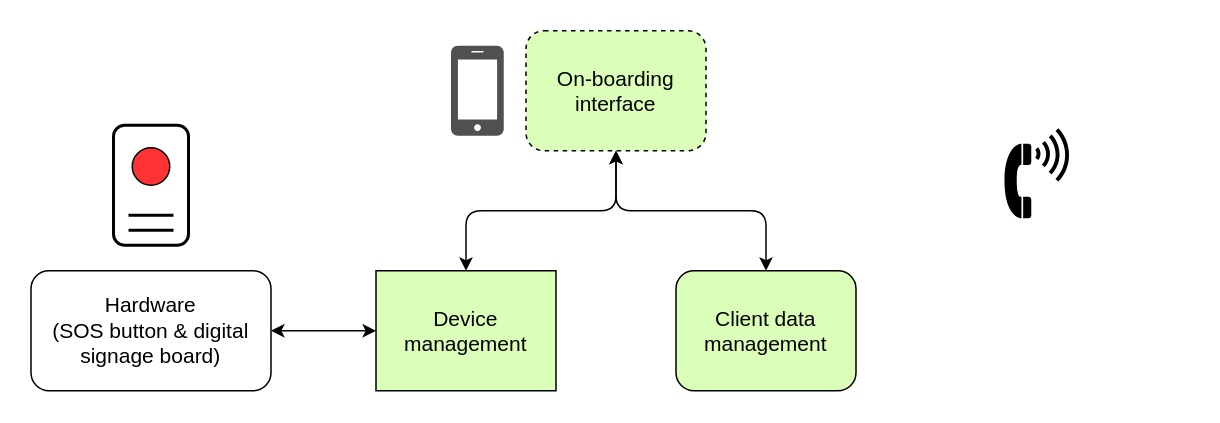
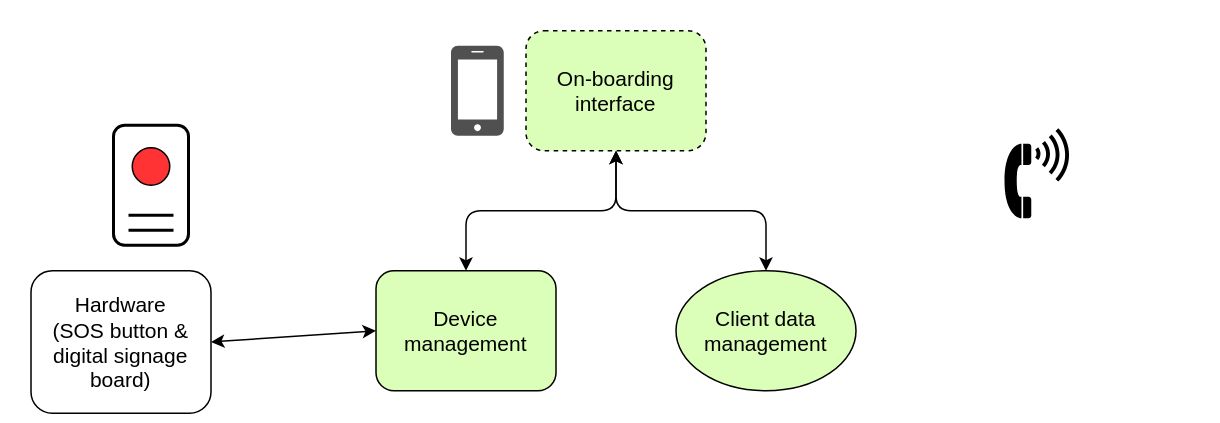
- <mxCell id="2" value="&lt;div style=&quot;font-size: 14px;&quot;&gt;Hardware&lt;/div&gt;&lt;div style=&quot;font-size: 14px;&quot;&gt;(SOS button &amp;amp; digital signage board)&lt;/div&gt;" style="rounded=1;whiteSpace=wrap;html=1;fontSize=14;" vertex="1" parent="1"><mxGeometry x="20" y="180" width="160" height="80" as="geometry" /></mxCell>
+ <mxCell id="2" value="&lt;div style=&quot;font-size: 14px;&quot;&gt;Hardware&lt;/div&gt;&lt;div style=&quot;font-size: 14px;&quot;&gt;(SOS button &amp;amp; digital signage board)&lt;/div&gt;" style="rounded=1;whiteSpace=wrap;html=1;fontSize=14;" vertex="1" parent="1"><mxGeometry x="20" y="180" width="120" height="95" as="geometry" /></mxCell>
- <mxCell id="3" value="Device management" style="whiteSpace=wrap;html=1;fontSize=14;fillColor=#DBFFB8;rounded=0;" vertex="1" parent="1"><mxGeometry x="250" y="180" width="120" height="80" as="geometry" /></mxCell>
+ <mxCell id="3" value="Device management" style="rounded=1;whiteSpace=wrap;html=1;fontSize=14;fillColor=#DBFFB8;" vertex="1" parent="1"><mxGeometry x="250" y="180" width="120" height="80" as="geometry" /></mxCell>
- <mxCell id="4" value="Client data management" style="rounded=1;whiteSpace=wrap;html=1;fontSize=14;fillColor=#DBFFB8;" vertex="1" parent="1"><mxGeometry x="450" y="180" width="120" height="80" as="geometry" /></mxCell>
+ <mxCell id="4" value="Client data management" style="ellipse;whiteSpace=wrap;html=1;fontSize=14;fillColor=#DBFFB8;" vertex="1" parent="1"><mxGeometry x="450" y="180" width="120" height="80" as="geometry" /></mxCell>
